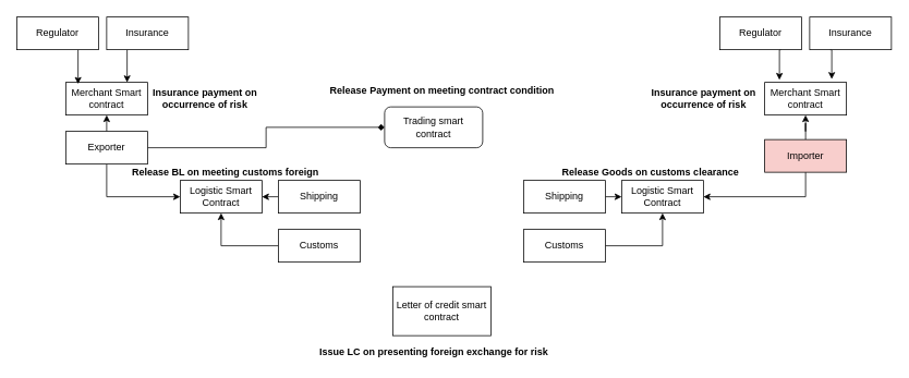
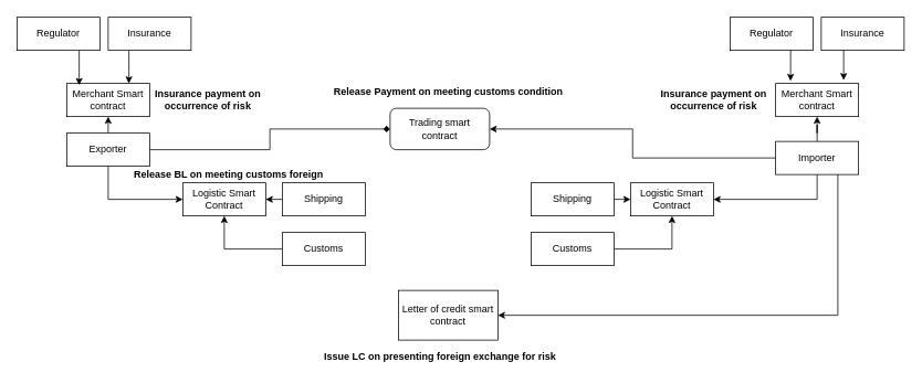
- <mxCell id="33" value="&lt;b&gt;Release Payment on meeting contract condition &lt;/b&gt;" style="text;html=1;align=center;verticalAlign=middle;resizable=0;points=[];autosize=1;" vertex="1" parent="1"><mxGeometry x="395" y="100" width="290" height="20" as="geometry" /></mxCell>
+ <mxCell id="33" value="&lt;b&gt;Release Payment on meeting customs condition &lt;/b&gt;" style="text;html=1;align=center;verticalAlign=middle;resizable=0;points=[];autosize=1;" vertex="1" parent="1"><mxGeometry x="395" y="100" width="290" height="20" as="geometry" /></mxCell>
+ <mxCell id="19" style="edgeStyle=orthogonalEdgeStyle;rounded=0;orthogonalLoop=1;jettySize=auto;html=1;exitX=0;exitY=0.5;exitDx=0;exitDy=0;entryX=1;entryY=0.5;entryDx=0;entryDy=0;" edge="1" parent="1" source="20" target="32"><mxGeometry relative="1" as="geometry" /></mxCell>
- <mxCell id="20" value="Importer" style="rounded=0;whiteSpace=wrap;html=1;fillColor=#f8cecc;" vertex="1" parent="1"><mxGeometry x="935" y="170" width="100" height="40" as="geometry" /></mxCell>
+ <mxCell id="20" value="Importer" style="rounded=0;whiteSpace=wrap;html=1;" vertex="1" parent="1"><mxGeometry x="935" y="170" width="100" height="40" as="geometry" /></mxCell>
- <mxCell id="35" value="&lt;b&gt;Release Goods on customs clearance&lt;/b&gt;" style="text;html=1;align=center;verticalAlign=middle;resizable=0;points=[];autosize=1;" vertex="1" parent="1"><mxGeometry x="680" y="200" width="230" height="20" as="geometry" /></mxCell>
+ <mxCell id="18" style="edgeStyle=orthogonalEdgeStyle;rounded=0;orthogonalLoop=1;jettySize=auto;html=1;exitX=0.75;exitY=1;exitDx=0;exitDy=0;entryX=1;entryY=0.5;entryDx=0;entryDy=0;" edge="1" parent="1" source="20" target="31"><mxGeometry relative="1" as="geometry" /></mxCell>
